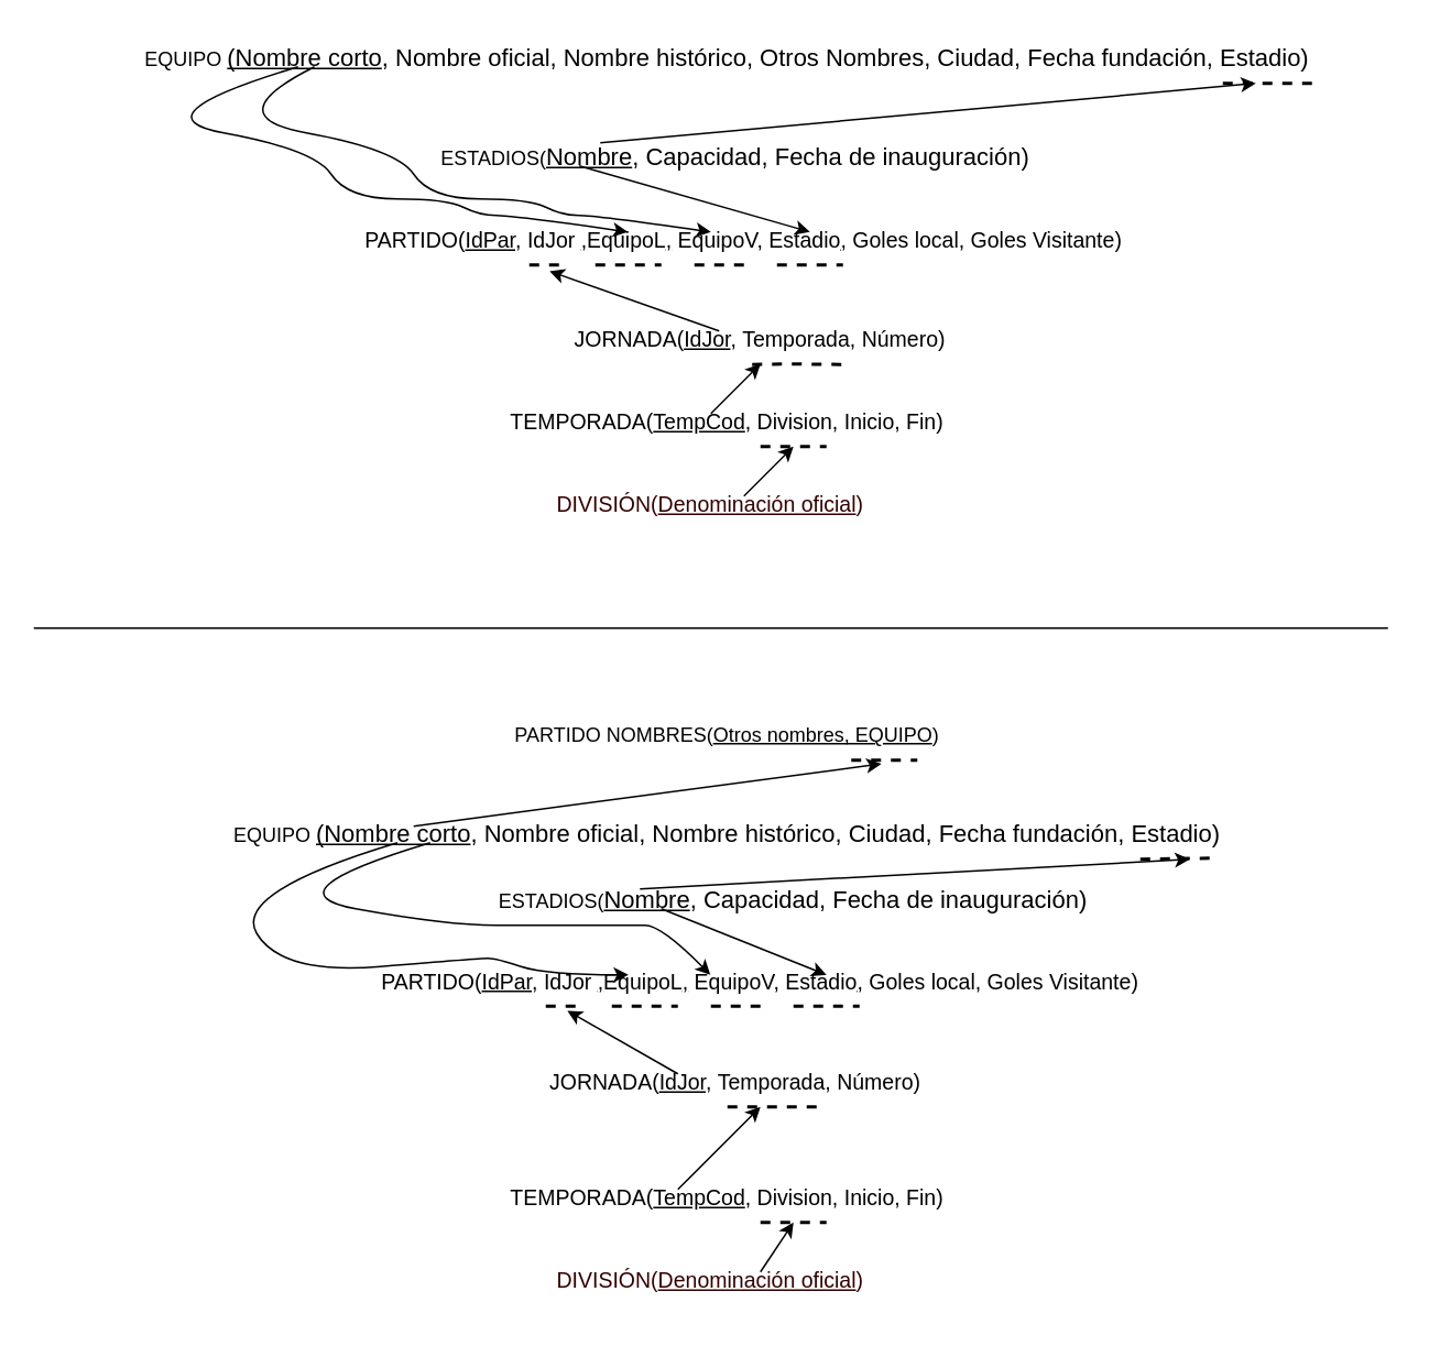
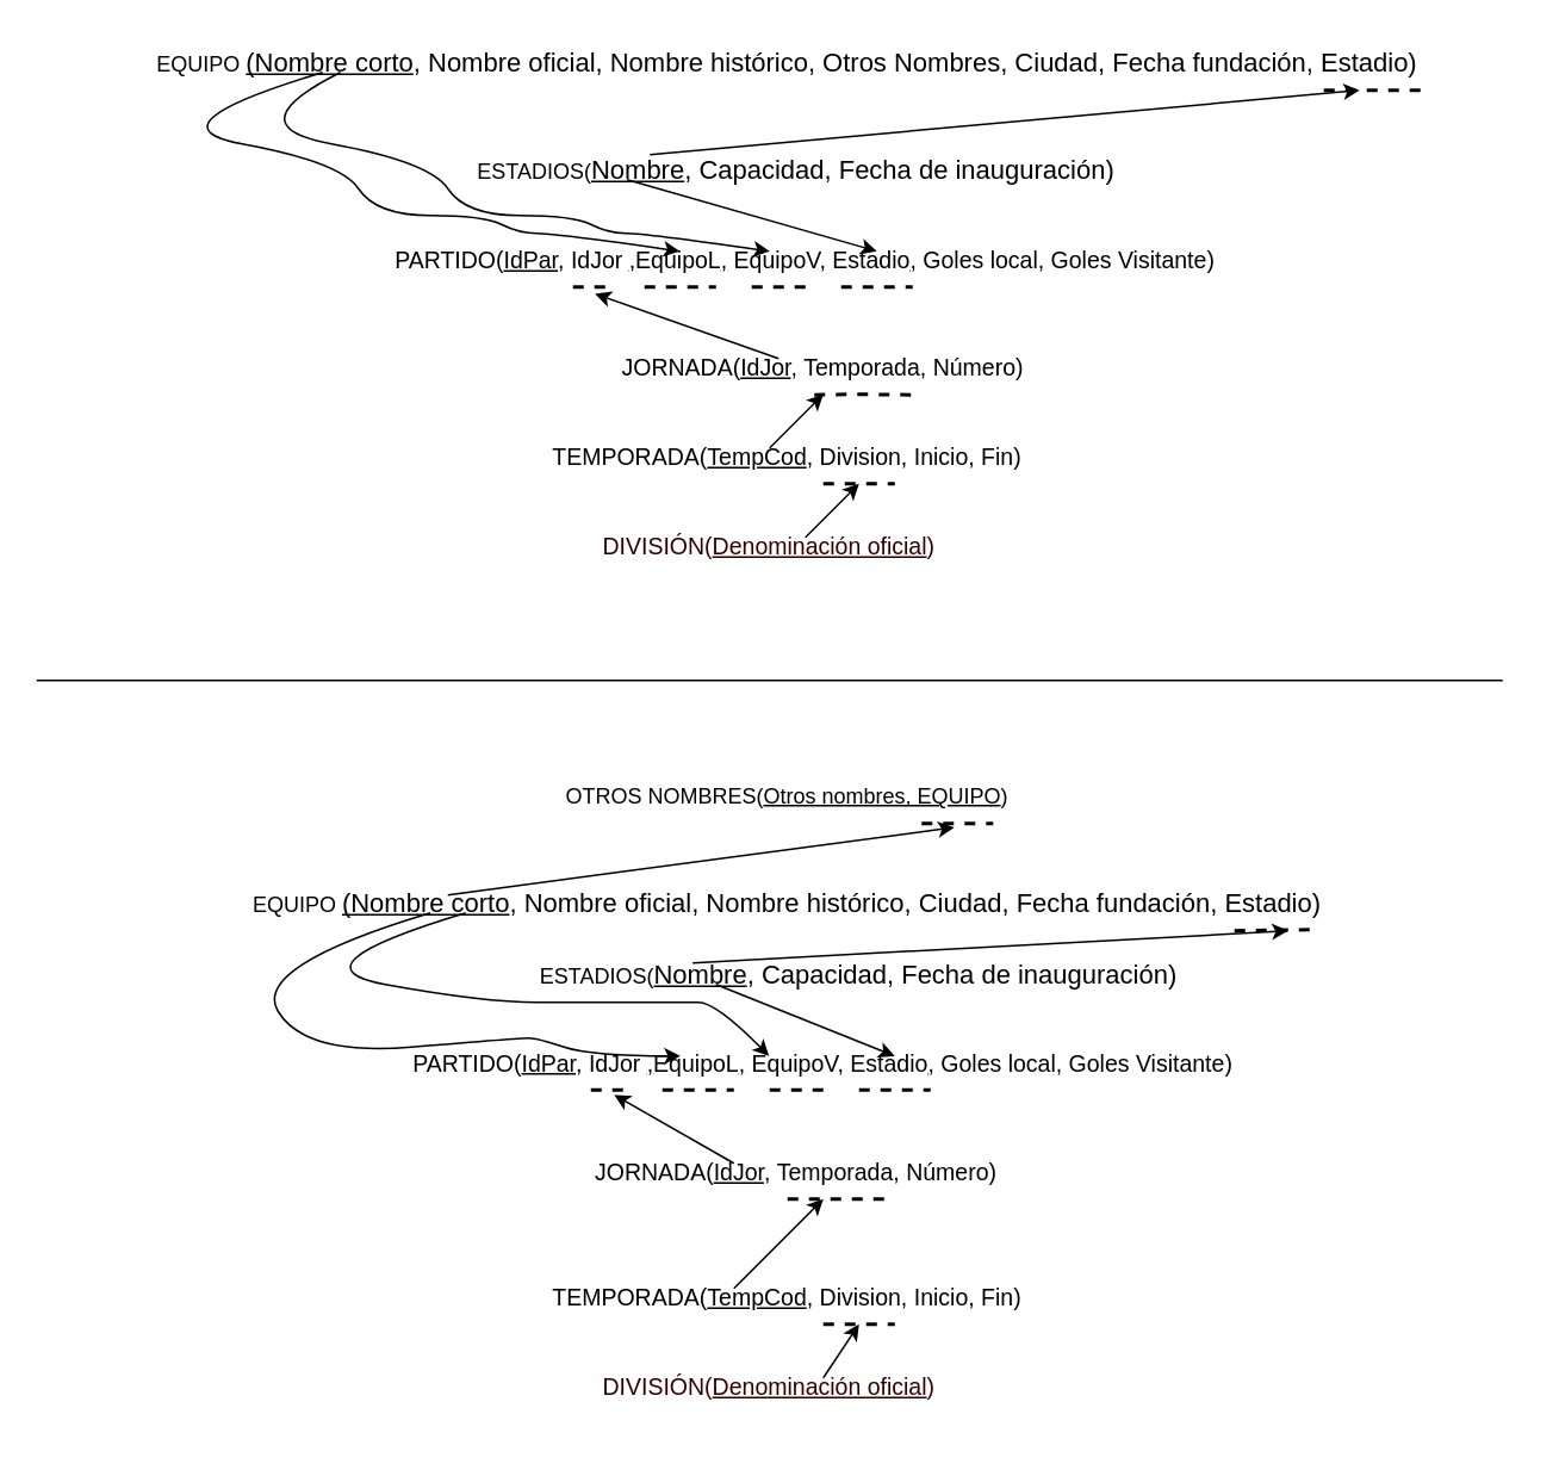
- <mxCell id="15" value="PARTIDO NOMBRES(&lt;u&gt;Otros nombres, EQUIPO&lt;/u&gt;)" style="text;html=1;strokeColor=none;fillColor=none;align=center;verticalAlign=middle;whiteSpace=wrap;rounded=0;" parent="1" vertex="1"><mxGeometry x="70" y="430" width="740" height="30" as="geometry" /></mxCell>
+ <mxCell id="15" value="OTROS NOMBRES(&lt;u&gt;Otros nombres, EQUIPO&lt;/u&gt;)" style="text;html=1;strokeColor=none;fillColor=none;align=center;verticalAlign=middle;whiteSpace=wrap;rounded=0;" parent="1" vertex="1"><mxGeometry x="70" y="430" width="740" height="30" as="geometry" /></mxCell>
